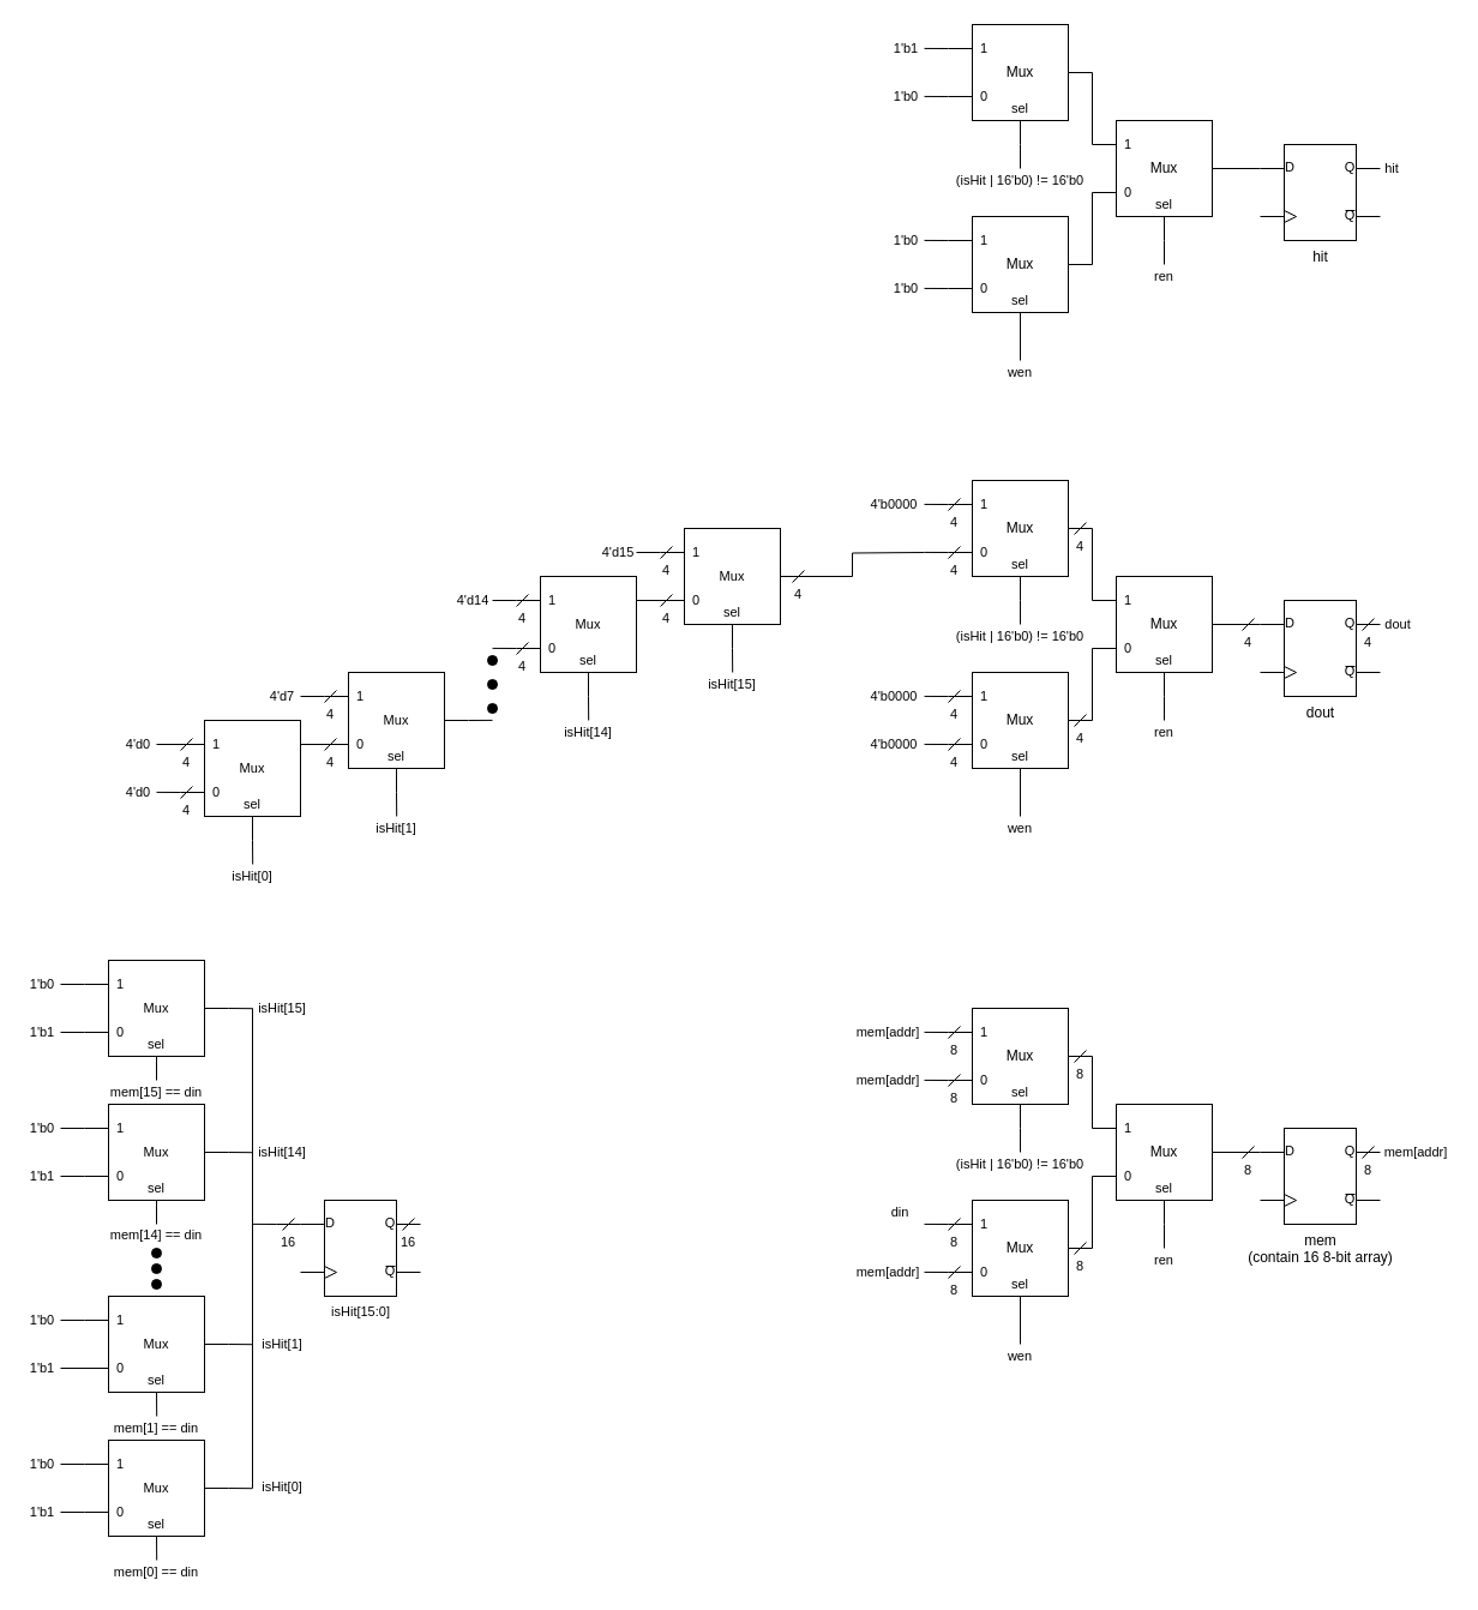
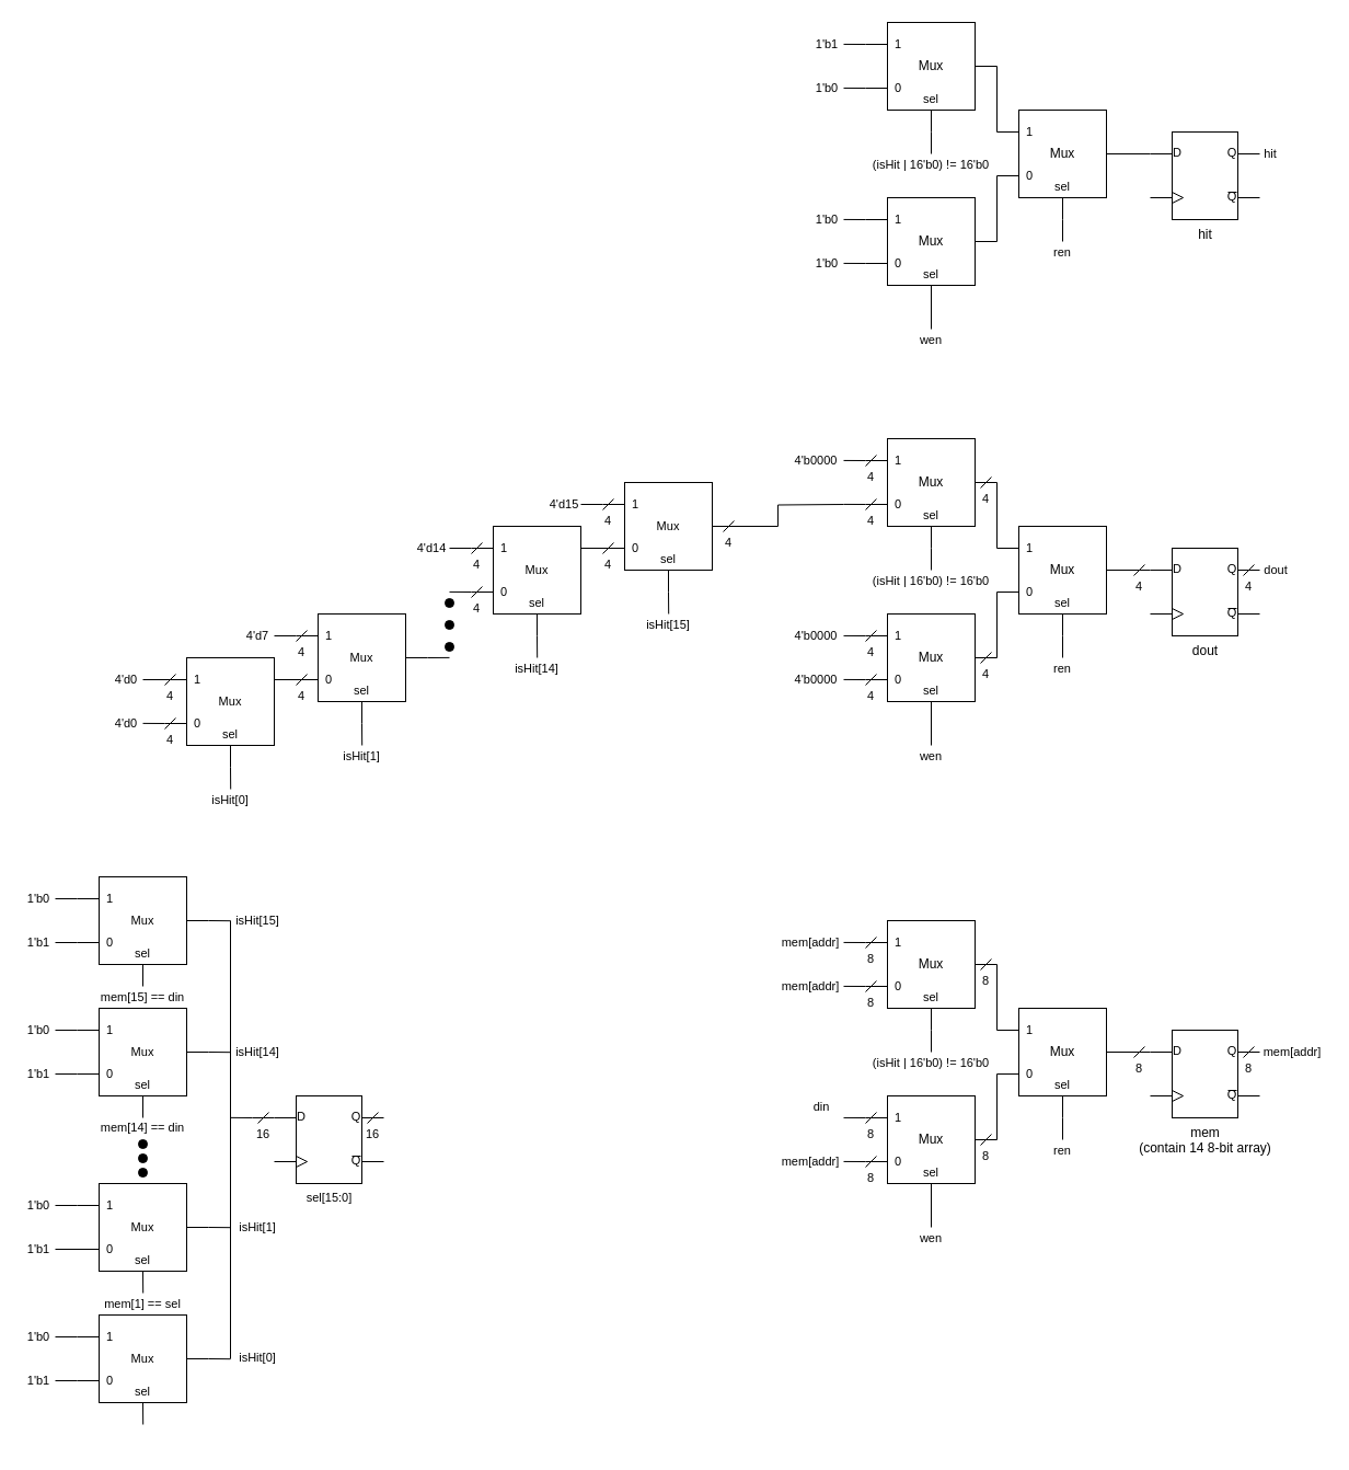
- <mxCell id="35" value="mem&lt;br&gt;(contain 16 8-bit array)" style="verticalLabelPosition=bottom;shadow=0;dashed=0;align=center;html=1;verticalAlign=top;shape=mxgraph.electrical.logic_gates.d_type_flip-flop;" parent="34" vertex="1"><mxGeometry x="340" y="100" width="100" height="80" as="geometry" /></mxCell>
+ <mxCell id="35" value="mem&lt;br&gt;(contain 14 8-bit array)" style="verticalLabelPosition=bottom;shadow=0;dashed=0;align=center;html=1;verticalAlign=top;shape=mxgraph.electrical.logic_gates.d_type_flip-flop;" parent="34" vertex="1"><mxGeometry x="340" y="100" width="100" height="80" as="geometry" /></mxCell>
- <mxCell id="84" value="isHit[15:0]" style="verticalLabelPosition=bottom;shadow=0;dashed=0;align=center;html=1;verticalAlign=top;shape=mxgraph.electrical.logic_gates.d_type_flip-flop;fontFamily=Helvetica;fontSize=11;fontColor=default;" parent="82" vertex="1"><mxGeometry x="230" y="200" width="100" height="80" as="geometry" /></mxCell>
+ <mxCell id="84" value="sel[15:0]" style="verticalLabelPosition=bottom;shadow=0;dashed=0;align=center;html=1;verticalAlign=top;shape=mxgraph.electrical.logic_gates.d_type_flip-flop;fontFamily=Helvetica;fontSize=11;fontColor=default;" parent="82" vertex="1"><mxGeometry x="230" y="200" width="100" height="80" as="geometry" /></mxCell>
- <mxCell id="127" value="mem[1] == din" style="text;html=1;strokeColor=none;fillColor=none;align=center;verticalAlign=middle;whiteSpace=wrap;rounded=0;fontSize=11;fontFamily=Helvetica;fontColor=default;" parent="82" vertex="1"><mxGeometry x="70" y="380" width="80" height="20" as="geometry" /></mxCell>
+ <mxCell id="127" value="mem[1] == sel" style="text;html=1;strokeColor=none;fillColor=none;align=center;verticalAlign=middle;whiteSpace=wrap;rounded=0;fontSize=11;fontFamily=Helvetica;fontColor=default;" parent="82" vertex="1"><mxGeometry x="70" y="380" width="80" height="20" as="geometry" /></mxCell>
- <mxCell id="128" value="mem[0] == din" style="text;html=1;strokeColor=none;fillColor=none;align=center;verticalAlign=middle;whiteSpace=wrap;rounded=0;fontSize=11;fontFamily=Helvetica;fontColor=default;" parent="82" vertex="1"><mxGeometry x="70" y="500" width="80" height="20" as="geometry" /></mxCell>
